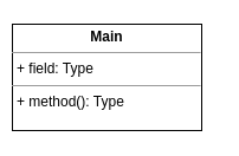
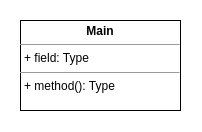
- <mxCell id="2" value="&lt;p style=&quot;margin: 0px ; margin-top: 4px ; text-align: center&quot;&gt;&lt;b&gt;Main&lt;/b&gt;&lt;/p&gt;&lt;hr size=&quot;1&quot;&gt;&lt;p style=&quot;margin: 0px ; margin-left: 4px&quot;&gt;+ field: Type&lt;/p&gt;&lt;hr size=&quot;1&quot;&gt;&lt;p style=&quot;margin: 0px ; margin-left: 4px&quot;&gt;+ method(): Type&lt;/p&gt;" style="verticalAlign=top;align=left;overflow=fill;fontSize=12;fontFamily=Helvetica;html=1;" vertex="1" parent="1"><mxGeometry x="10" y="20" width="160" height="90" as="geometry" /></mxCell>
+ <mxCell id="2" value="&lt;p style=&quot;margin: 0px ; margin-top: 4px ; text-align: center&quot;&gt;&lt;b&gt;Main&lt;/b&gt;&lt;/p&gt;&lt;hr size=&quot;1&quot;&gt;&lt;p style=&quot;margin: 0px ; margin-left: 4px&quot;&gt;+ field: Type&lt;/p&gt;&lt;hr size=&quot;1&quot;&gt;&lt;p style=&quot;margin: 0px ; margin-left: 4px&quot;&gt;+ method(): Type&lt;/p&gt;" style="verticalAlign=top;align=left;overflow=fill;fontSize=12;fontFamily=Helvetica;html=1;" vertex="1" parent="1"><mxGeometry x="20" y="20" width="160" height="90" as="geometry" /></mxCell>
